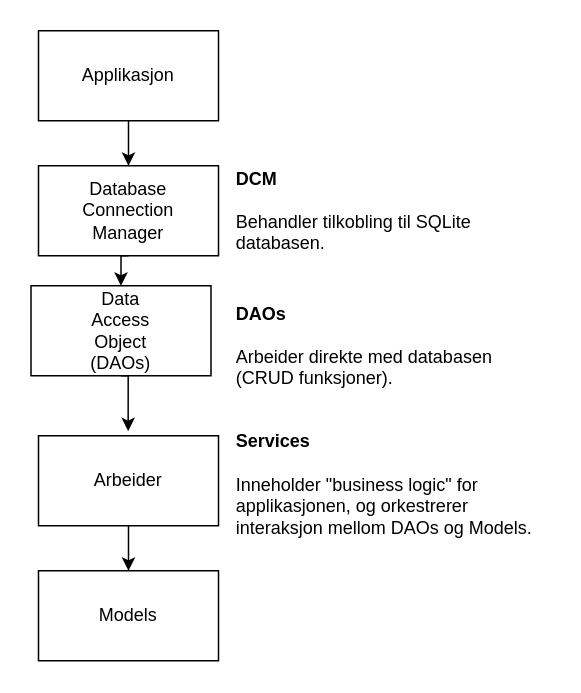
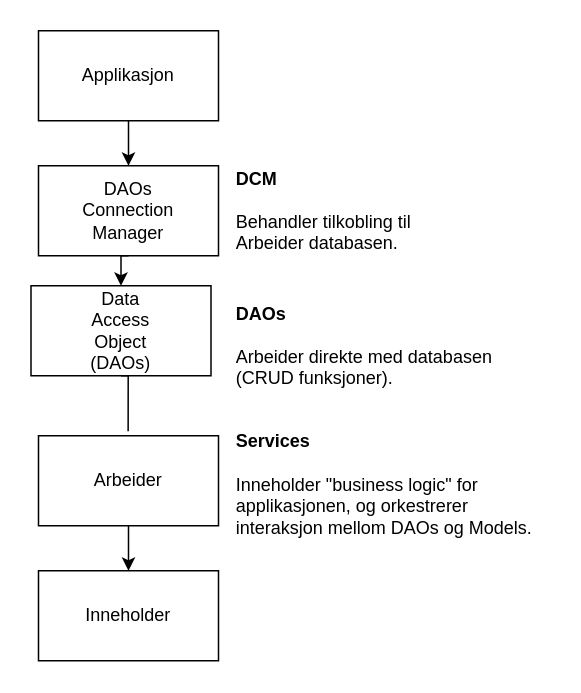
- <mxCell id="12" value="&lt;div&gt;&lt;b&gt;DCM&lt;/b&gt;&lt;/div&gt;&lt;div&gt;&lt;br&gt;&lt;/div&gt;&lt;div&gt;Behandler tilkobling til SQLite databasen.&lt;br&gt;&lt;/div&gt;" style="text;html=1;whiteSpace=wrap;overflow=hidden;rounded=0;" parent="1" vertex="1"><mxGeometry x="155" y="105" width="160" height="70" as="geometry" /></mxCell>
+ <mxCell id="12" value="&lt;div&gt;&lt;b&gt;DCM&lt;/b&gt;&lt;/div&gt;&lt;div&gt;&lt;br&gt;&lt;/div&gt;&lt;div&gt;Behandler tilkobling til Arbeider databasen.&lt;br&gt;&lt;/div&gt;" style="text;html=1;whiteSpace=wrap;overflow=hidden;rounded=0;" parent="1" vertex="1"><mxGeometry x="155" y="105" width="160" height="70" as="geometry" /></mxCell>
- <mxCell id="5" value="&lt;div&gt;Database&lt;/div&gt;&lt;div&gt;Connection&lt;/div&gt;&lt;div&gt;Manager&lt;br&gt;&lt;/div&gt;" style="rounded=0;whiteSpace=wrap;html=1;" parent="1" vertex="1"><mxGeometry x="25" y="110" width="120" height="60" as="geometry" /></mxCell>
+ <mxCell id="5" value="&lt;div&gt;DAOs&lt;/div&gt;&lt;div&gt;Connection&lt;/div&gt;&lt;div&gt;Manager&lt;br&gt;&lt;/div&gt;" style="rounded=0;whiteSpace=wrap;html=1;" parent="1" vertex="1"><mxGeometry x="25" y="110" width="120" height="60" as="geometry" /></mxCell>
- <mxCell id="13" style="edgeStyle=orthogonalEdgeStyle;rounded=0;orthogonalLoop=1;jettySize=auto;html=1;exitX=0.5;exitY=1;exitDx=0;exitDy=0;entryX=0.498;entryY=-0.051;entryDx=0;entryDy=0;entryPerimeter=0;" parent="1" source="6" target="8" edge="1"><mxGeometry relative="1" as="geometry" /></mxCell>
+ <mxCell id="13" style="edgeStyle=orthogonalEdgeStyle;rounded=0;orthogonalLoop=1;jettySize=auto;html=1;exitX=0.5;exitY=1;exitDx=0;exitDy=0;entryX=0.498;entryY=-0.051;entryDx=0;entryDy=0;entryPerimeter=0;endArrow=none;" parent="1" source="6" target="8" edge="1"><mxGeometry relative="1" as="geometry" /></mxCell>
- <mxCell id="9" value="Models" style="rounded=0;whiteSpace=wrap;html=1;" parent="1" vertex="1"><mxGeometry x="25" y="380" width="120" height="60" as="geometry" /></mxCell>
+ <mxCell id="9" value="Inneholder" style="rounded=0;whiteSpace=wrap;html=1;" parent="1" vertex="1"><mxGeometry x="25" y="380" width="120" height="60" as="geometry" /></mxCell>
